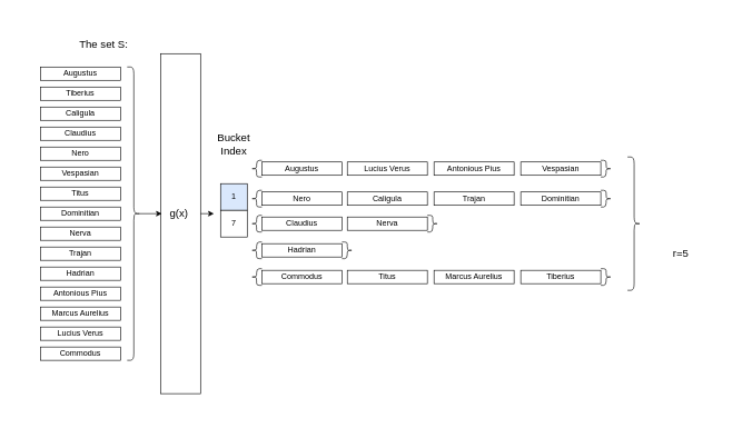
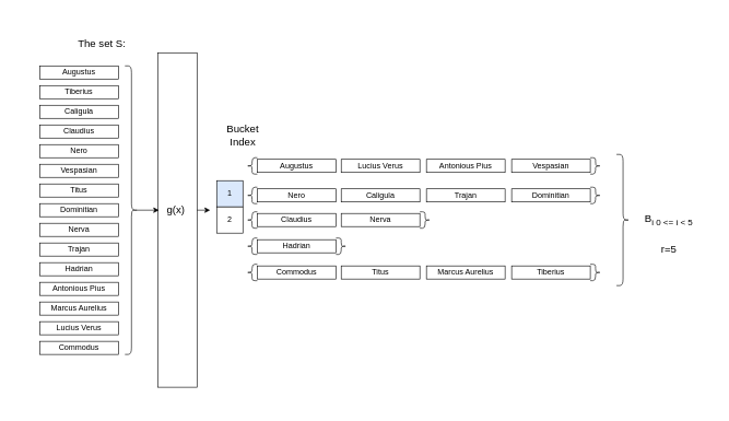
- <mxCell id="53" value="Bucket Index" style="text;html=1;strokeColor=none;fillColor=none;align=center;verticalAlign=middle;whiteSpace=wrap;rounded=0;fontSize=16;" vertex="1" parent="1"><mxGeometry x="320" y="200" width="60" height="30" as="geometry" /></mxCell>
+ <mxCell id="53" value="Bucket Index" style="text;html=1;strokeColor=none;fillColor=none;align=center;verticalAlign=middle;whiteSpace=wrap;rounded=0;fontSize=16;" vertex="1" parent="1"><mxGeometry x="340" y="190" width="60" height="30" as="geometry" /></mxCell>
- <mxCell id="21" value="7" style="whiteSpace=wrap;html=1;aspect=fixed;" vertex="1" parent="1"><mxGeometry x="330" y="315" width="40" height="40" as="geometry" /></mxCell>
+ <mxCell id="21" value="2" style="whiteSpace=wrap;html=1;aspect=fixed;" vertex="1" parent="1"><mxGeometry x="330" y="315" width="40" height="40" as="geometry" /></mxCell>
+ <mxCell id="48" value="&lt;font style=&quot;font-size: 16px&quot;&gt;B&lt;sub&gt;i 0 &amp;lt;= i &amp;lt; 5&lt;/sub&gt;&lt;/font&gt;" style="text;html=1;strokeColor=none;fillColor=none;align=center;verticalAlign=middle;whiteSpace=wrap;rounded=0;" vertex="1" parent="1"><mxGeometry x="960" y="320" width="120" height="30" as="geometry" /></mxCell>
